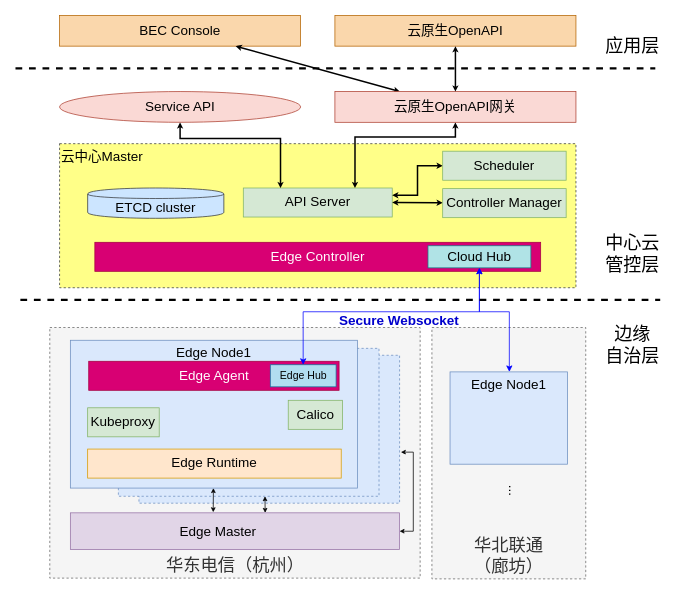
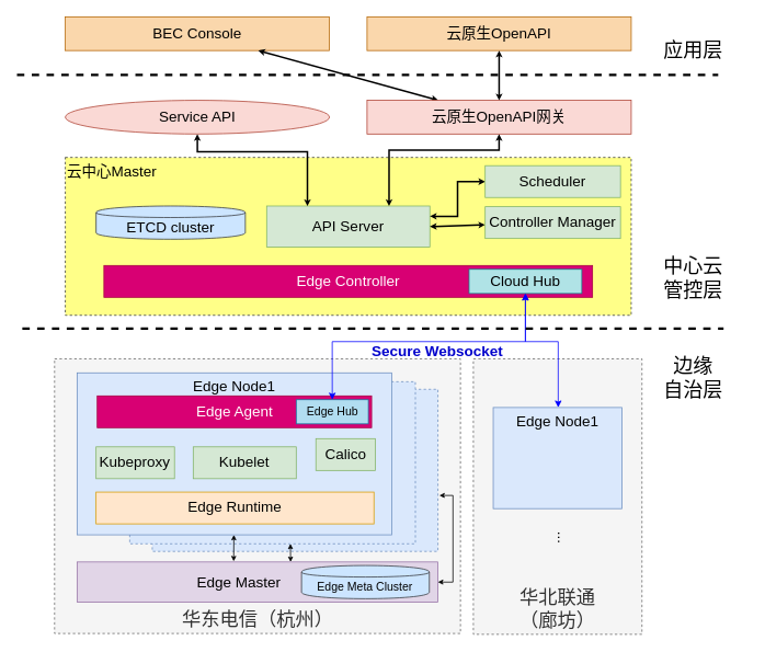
- <mxCell id="7" value="API Server" style="rounded=0;whiteSpace=wrap;html=1;fontSize=18;fillColor=#d5e8d4;strokeColor=#82b366;" vertex="1" parent="2"><mxGeometry x="303.618" y="230.06" width="198.494" height="38.7" as="geometry" /></mxCell>
+ <mxCell id="7" value="API Server" style="rounded=0;whiteSpace=wrap;html=1;fontSize=18;fillColor=#d5e8d4;strokeColor=#82b366;" vertex="1" parent="2"><mxGeometry x="303.618" y="230.06" width="198.494" height="50" as="geometry" /></mxCell>
+ <mxCell id="33" value="Kubelet" style="rounded=0;whiteSpace=wrap;html=1;fontSize=18;fillColor=#d5e8d4;strokeColor=#82b366;" vertex="1" parent="2"><mxGeometry x="214.336" y="523" width="125.264" height="38.7" as="geometry" /></mxCell>
+ <mxCell id="45" value="Edge Meta Cluster" style="shape=cylinder;whiteSpace=wrap;html=1;boundedLbl=1;backgroundOutline=1;fontSize=14;fillColor=#cce5ff;strokeColor=#36393d;" vertex="1" parent="2"><mxGeometry x="346.059" y="667.31" width="155.4" height="40.39" as="geometry" /></mxCell>
